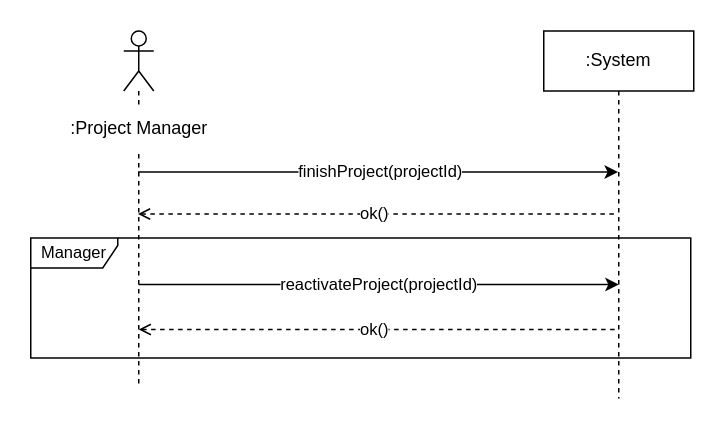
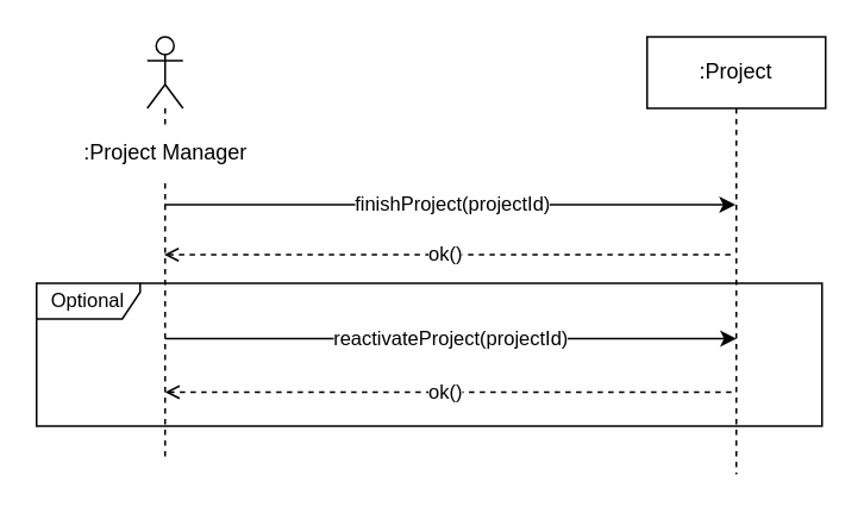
- <mxCell id="2" value=":System" style="shape=umlLifeline;perimeter=lifelinePerimeter;whiteSpace=wrap;html=1;container=1;dropTarget=0;collapsible=0;recursiveResize=0;outlineConnect=0;portConstraint=eastwest;newEdgeStyle={&quot;edgeStyle&quot;:&quot;elbowEdgeStyle&quot;,&quot;elbow&quot;:&quot;vertical&quot;,&quot;curved&quot;:0,&quot;rounded&quot;:0};" vertex="1" parent="1"><mxGeometry x="362" y="20" width="100" height="245" as="geometry" /></mxCell>
+ <mxCell id="2" value=":Project" style="shape=umlLifeline;perimeter=lifelinePerimeter;whiteSpace=wrap;html=1;container=1;dropTarget=0;collapsible=0;recursiveResize=0;outlineConnect=0;portConstraint=eastwest;newEdgeStyle={&quot;edgeStyle&quot;:&quot;elbowEdgeStyle&quot;,&quot;elbow&quot;:&quot;vertical&quot;,&quot;curved&quot;:0,&quot;rounded&quot;:0};" vertex="1" parent="1"><mxGeometry x="362" y="20" width="100" height="245" as="geometry" /></mxCell>
- <mxCell id="7" value="&lt;font style=&quot;font-size: 11px;&quot;&gt;Manager&lt;/font&gt;" style="shape=umlFrame;whiteSpace=wrap;html=1;pointerEvents=0;width=58;height=20;" vertex="1" parent="1"><mxGeometry x="20" y="158" width="440" height="80" as="geometry" /></mxCell>
+ <mxCell id="7" value="&lt;font style=&quot;font-size: 11px;&quot;&gt;Optional&lt;/font&gt;" style="shape=umlFrame;whiteSpace=wrap;html=1;pointerEvents=0;width=58;height=20;" vertex="1" parent="1"><mxGeometry x="20" y="158" width="440" height="80" as="geometry" /></mxCell>
